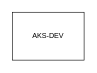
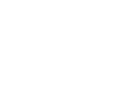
- <mxCell id="2" value="AKS-DEV" style="rounded=0;whiteSpace=wrap;html=1;" vertex="1" parent="1"><mxGeometry x="20" y="20" width="120" height="80" as="geometry" /></mxCell>
